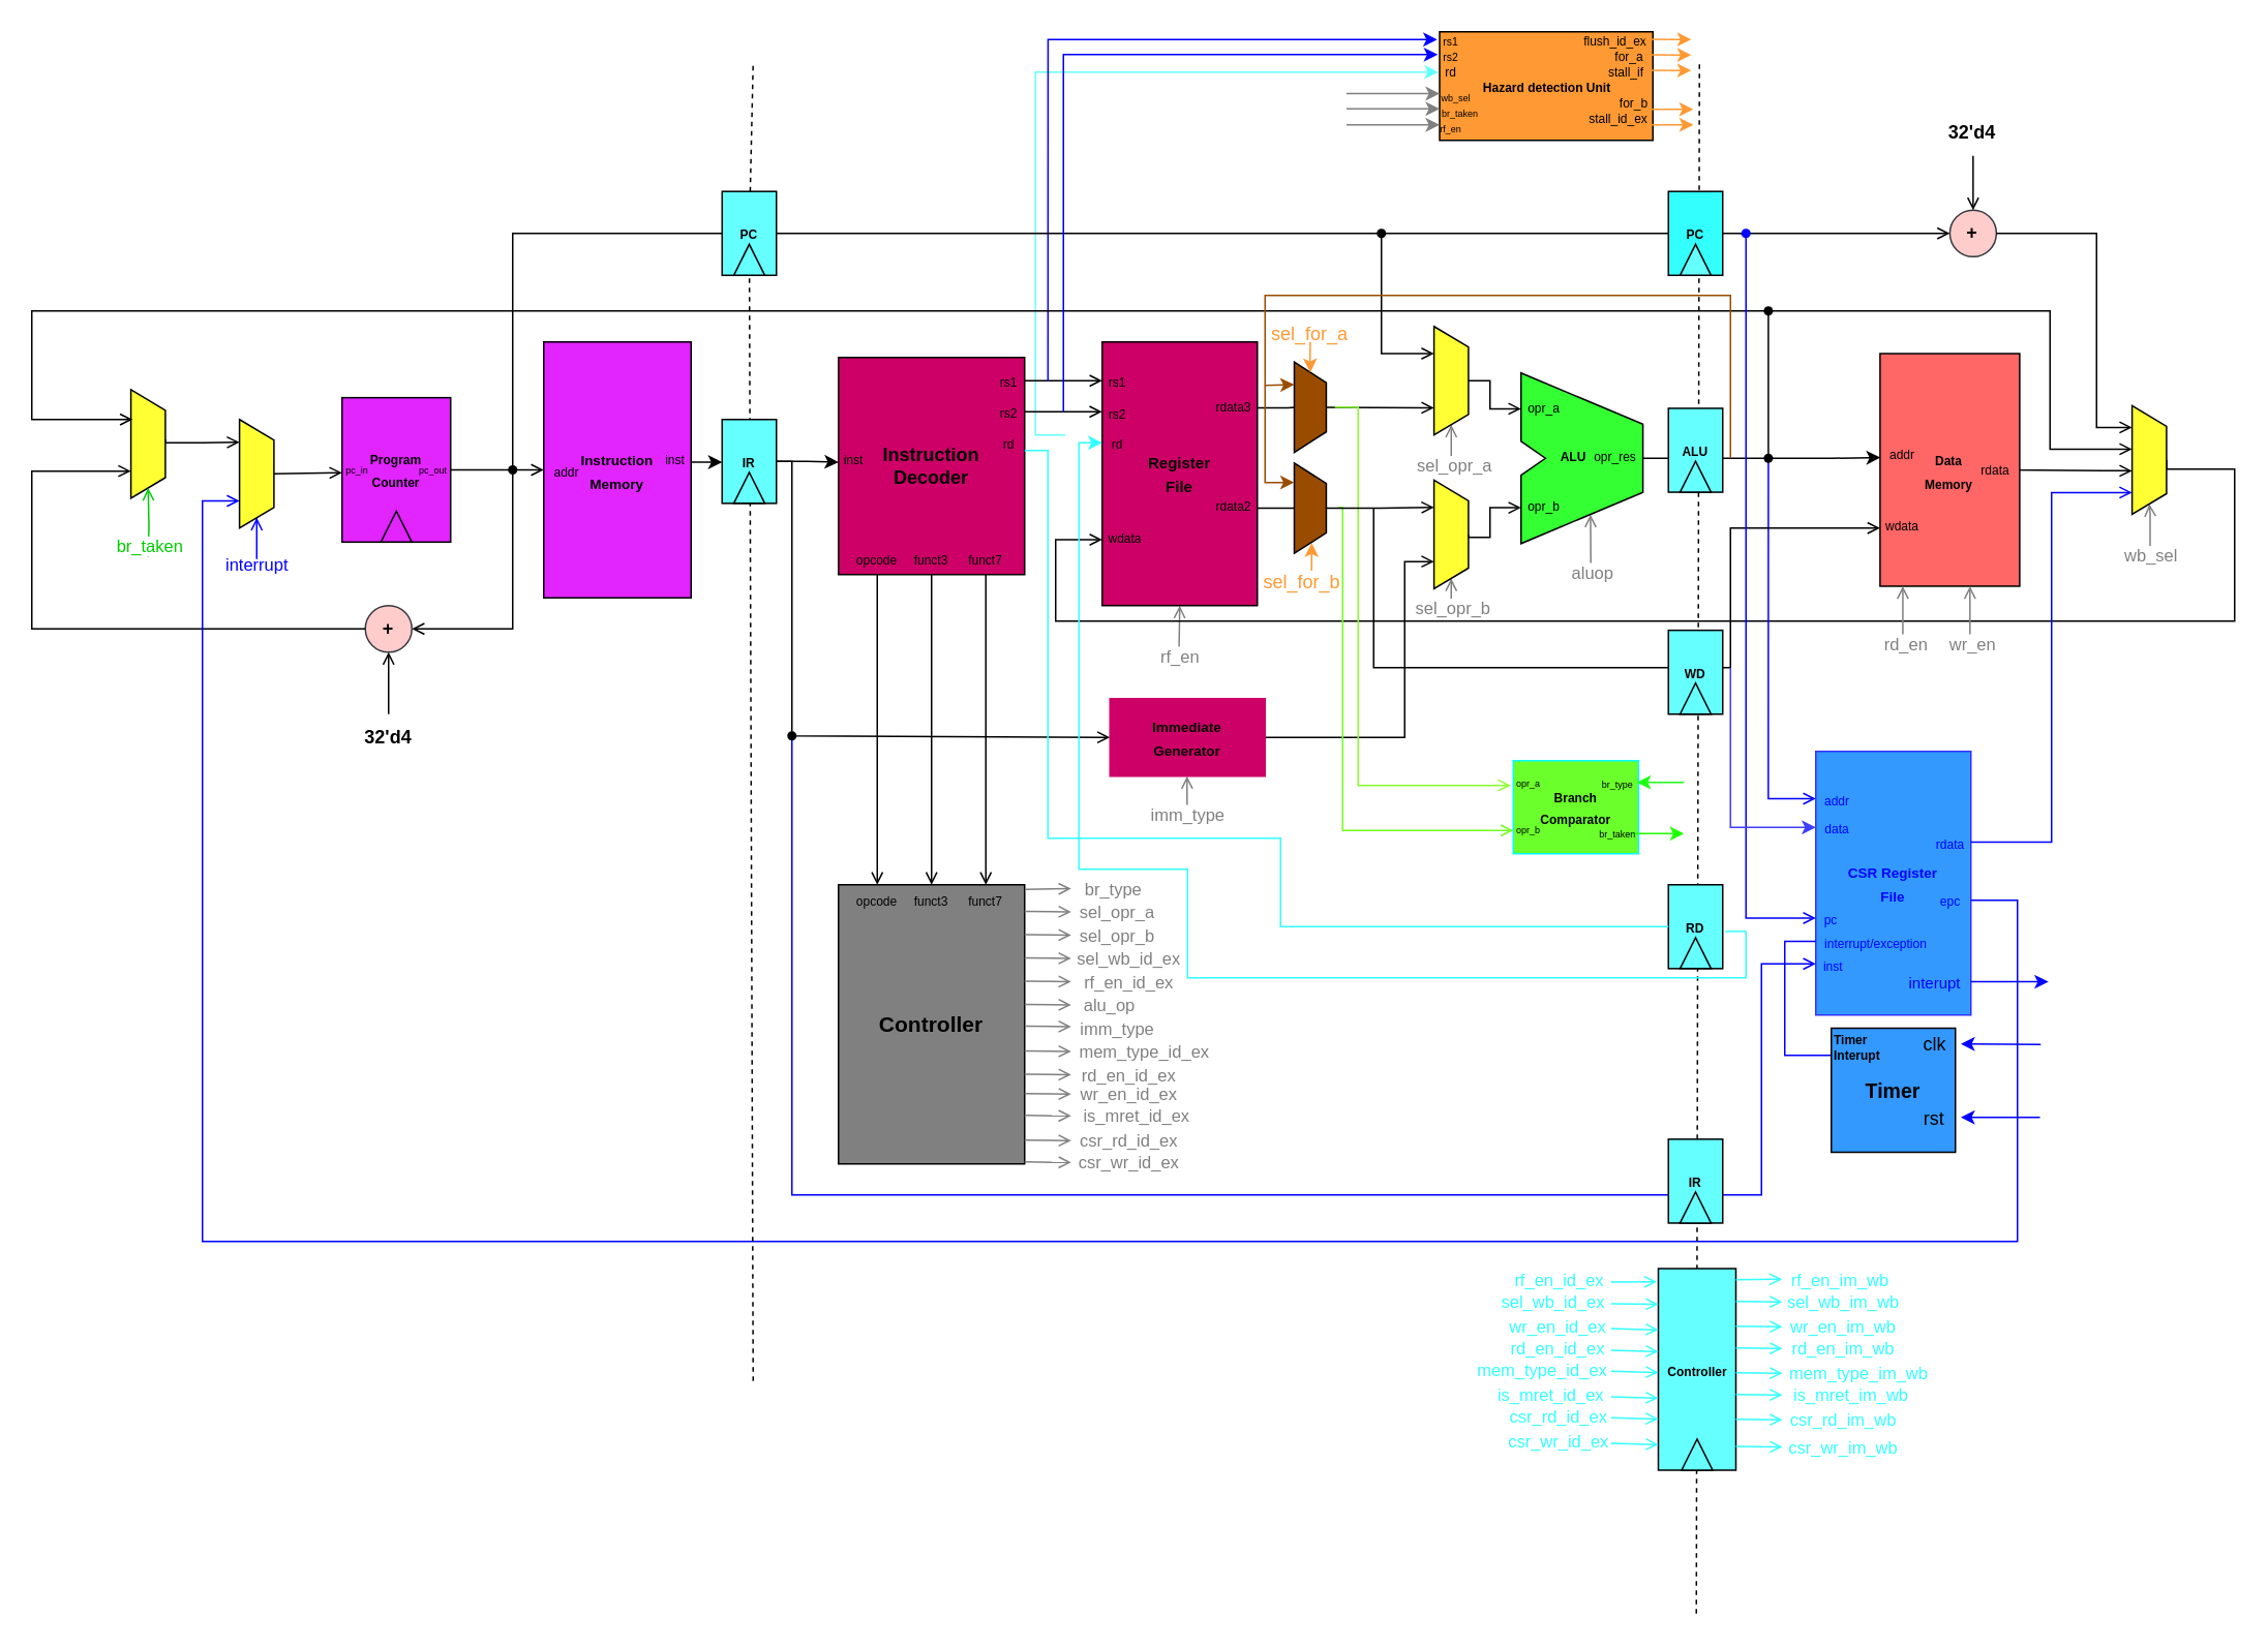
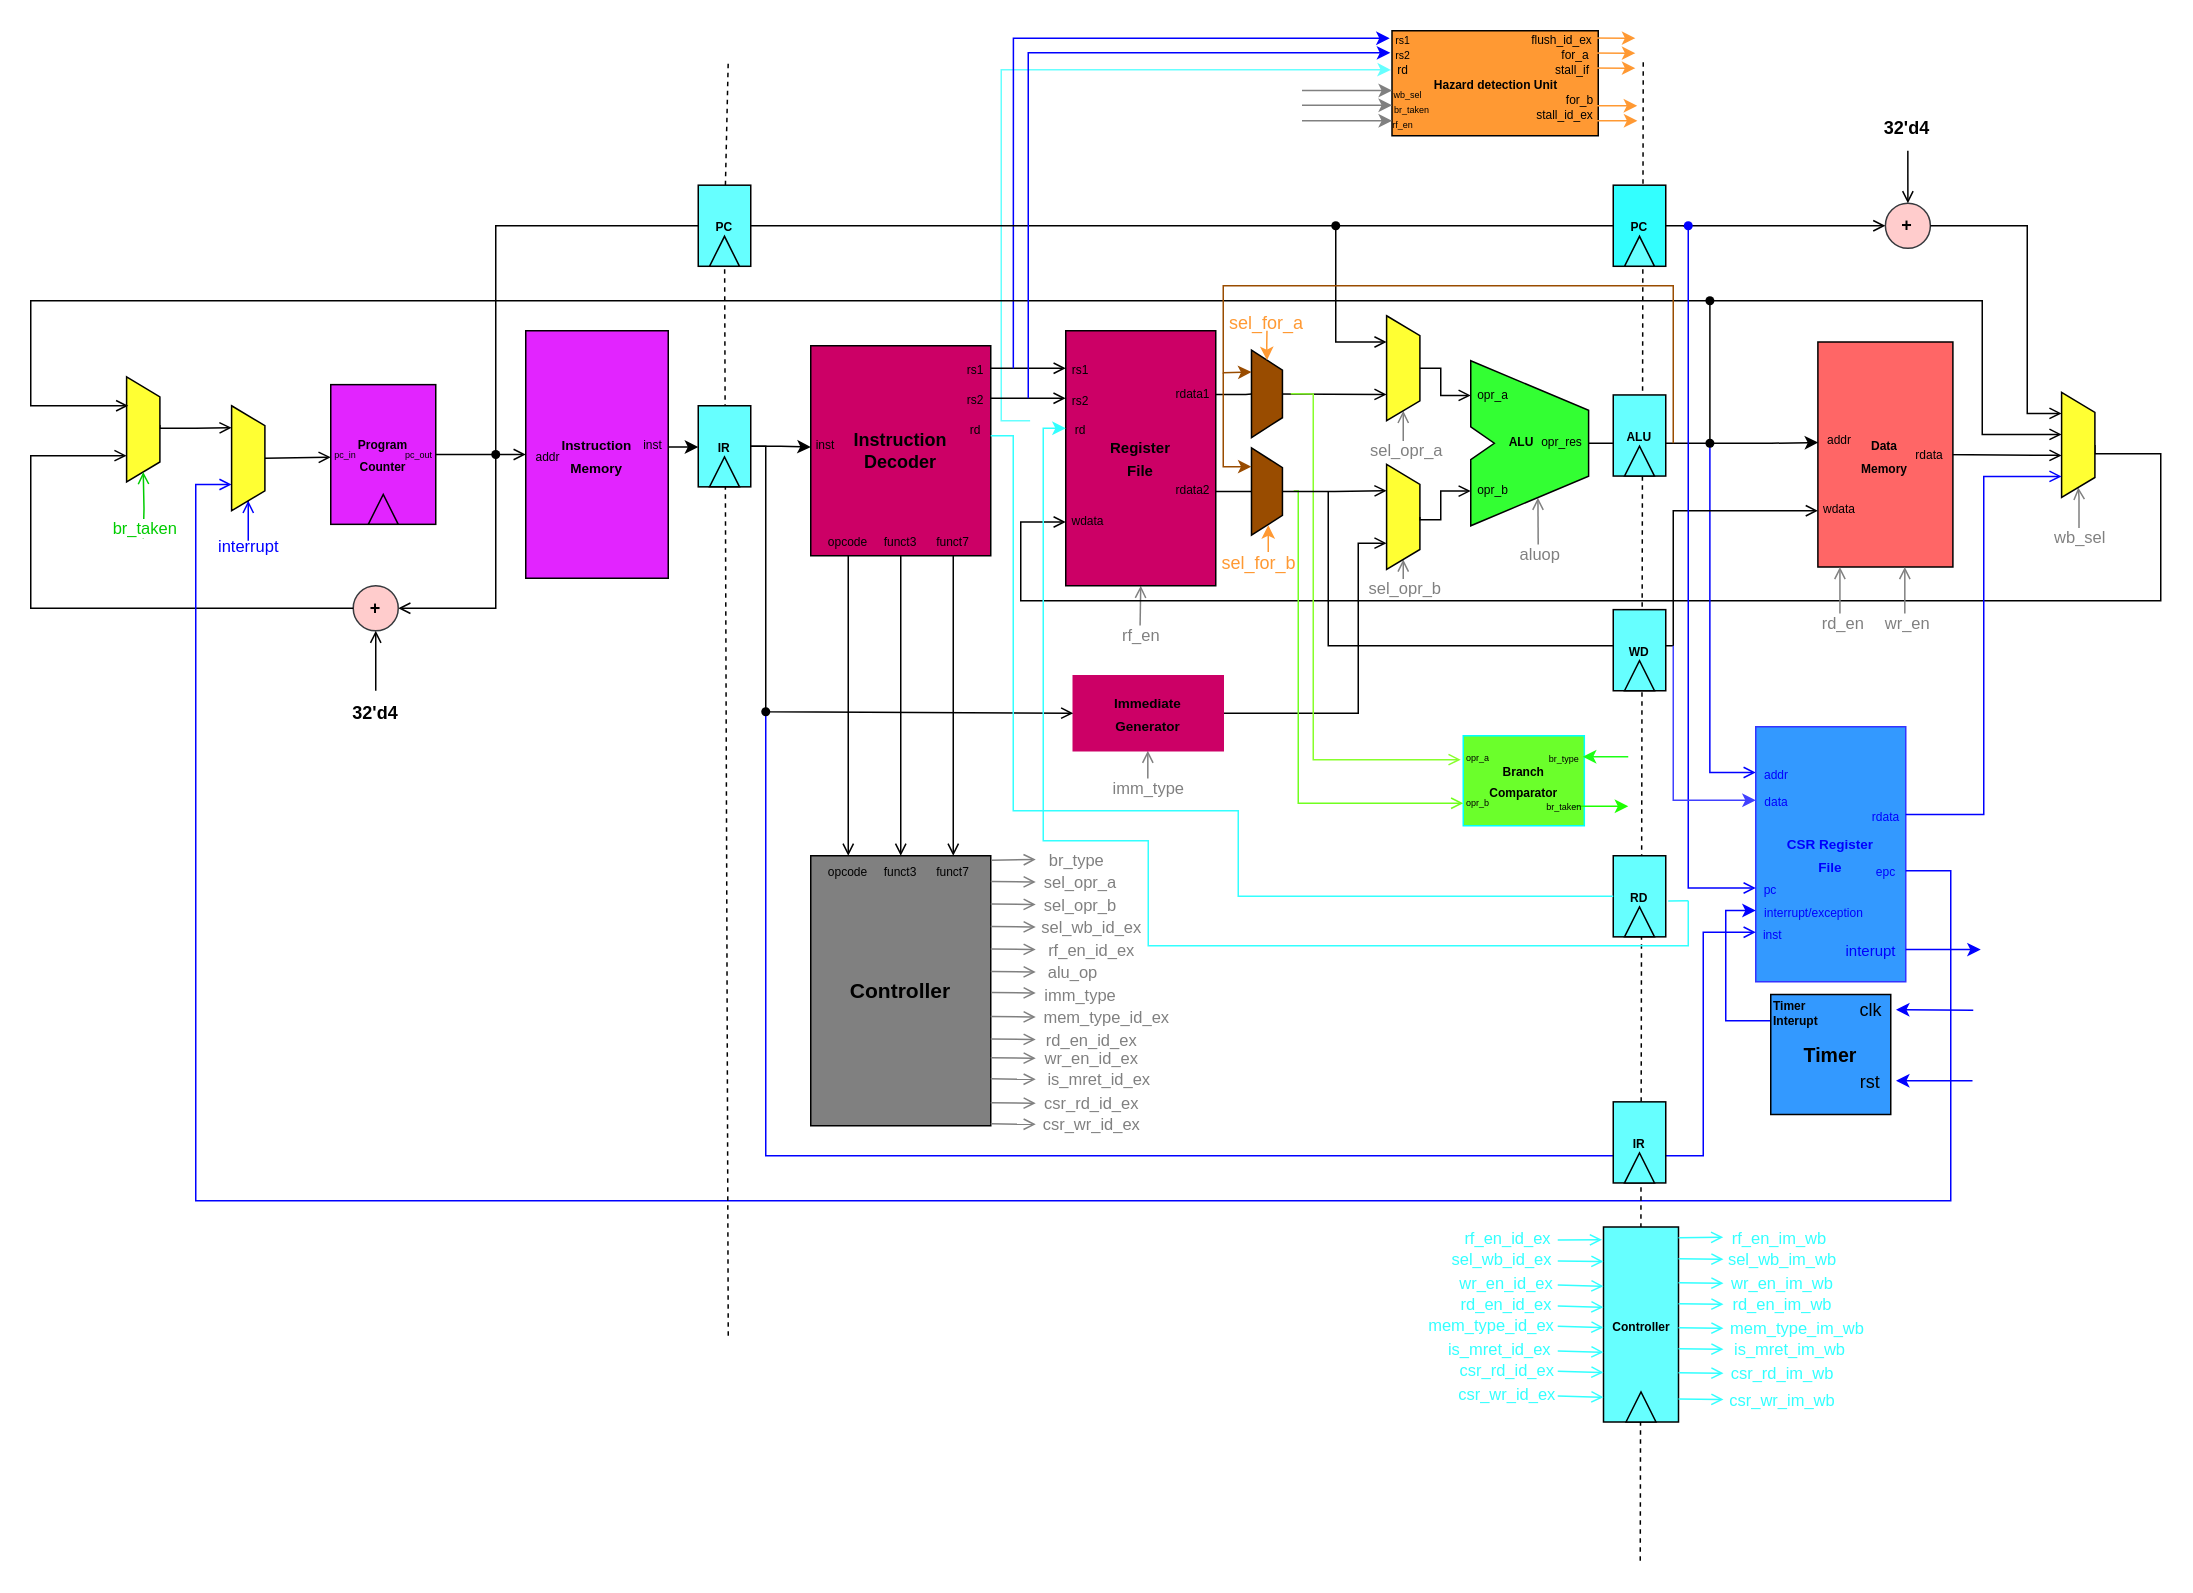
- <mxCell id="87" value="&lt;font style=&quot;font-size: 8px;&quot;&gt;rdata3&lt;/font&gt;" style="text;html=1;strokeColor=none;fillColor=none;align=center;verticalAlign=middle;whiteSpace=wrap;rounded=0;" parent="1" vertex="1"><mxGeometry x="780" y="256.1" width="30" height="10" as="geometry" /></mxCell>
+ <mxCell id="87" value="&lt;font style=&quot;font-size: 8px;&quot;&gt;rdata1&lt;/font&gt;" style="text;html=1;strokeColor=none;fillColor=none;align=center;verticalAlign=middle;whiteSpace=wrap;rounded=0;" parent="1" vertex="1"><mxGeometry x="780" y="256.1" width="30" height="10" as="geometry" /></mxCell>
- <mxCell id="139" style="edgeStyle=orthogonalEdgeStyle;rounded=0;orthogonalLoop=1;jettySize=auto;html=1;exitX=0;exitY=0.5;exitDx=0;exitDy=0;entryX=0;entryY=0.5;entryDx=0;entryDy=0;strokeColor=#0000FF;fontColor=#0000FF;endArrow=none;" parent="1" source="140" target="109" edge="1"><mxGeometry relative="1" as="geometry"><Array as="points"><mxPoint x="1180" y="680" /><mxPoint x="1150" y="680" /><mxPoint x="1150" y="606" /></Array></mxGeometry></mxCell>
+ <mxCell id="139" style="edgeStyle=orthogonalEdgeStyle;rounded=0;orthogonalLoop=1;jettySize=auto;html=1;exitX=0;exitY=0.5;exitDx=0;exitDy=0;entryX=0;entryY=0.5;entryDx=0;entryDy=0;strokeColor=#0000FF;fontColor=#0000FF;" parent="1" source="140" target="109" edge="1"><mxGeometry relative="1" as="geometry"><Array as="points"><mxPoint x="1180" y="680" /><mxPoint x="1150" y="680" /><mxPoint x="1150" y="606" /></Array></mxGeometry></mxCell>
